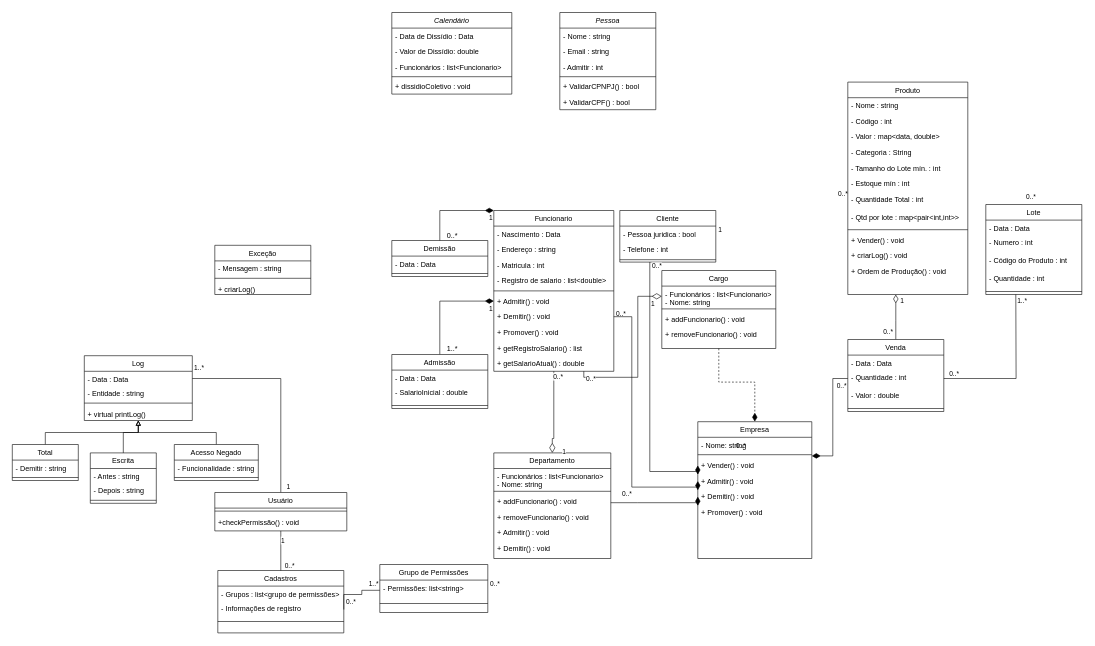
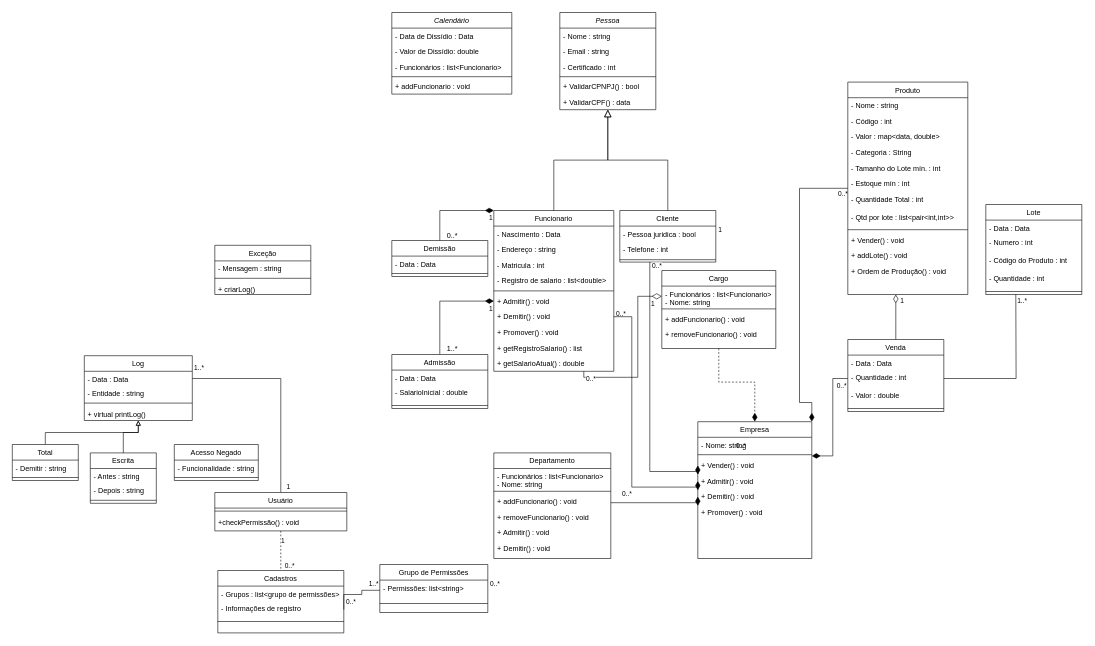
- <mxCell id="5" value="- Admitir : int" style="text;align=left;verticalAlign=top;spacingLeft=4;spacingRight=4;overflow=hidden;rotatable=0;points=[[0,0.5],[1,0.5]];portConstraint=eastwest;rounded=0;shadow=0;html=0;" parent="2" vertex="1"><mxGeometry y="78" width="160" height="26" as="geometry" /></mxCell>
+ <mxCell id="5" value="- Certificado : int" style="text;align=left;verticalAlign=top;spacingLeft=4;spacingRight=4;overflow=hidden;rotatable=0;points=[[0,0.5],[1,0.5]];portConstraint=eastwest;rounded=0;shadow=0;html=0;" parent="2" vertex="1"><mxGeometry y="78" width="160" height="26" as="geometry" /></mxCell>
- <mxCell id="78" value="+ dissidioColetivo : void" style="text;align=left;verticalAlign=top;spacingLeft=4;spacingRight=4;overflow=hidden;rotatable=0;points=[[0,0.5],[1,0.5]];portConstraint=eastwest;rounded=0;shadow=0;html=0;" parent="73" vertex="1"><mxGeometry y="110" width="200" height="26" as="geometry" /></mxCell>
+ <mxCell id="78" value="+ addFuncionario : void" style="text;align=left;verticalAlign=top;spacingLeft=4;spacingRight=4;overflow=hidden;rotatable=0;points=[[0,0.5],[1,0.5]];portConstraint=eastwest;rounded=0;shadow=0;html=0;" parent="73" vertex="1"><mxGeometry y="110" width="200" height="26" as="geometry" /></mxCell>
- <mxCell id="8" value="+ ValidarCPF() : bool" style="text;align=left;verticalAlign=top;spacingLeft=4;spacingRight=4;overflow=hidden;rotatable=0;points=[[0,0.5],[1,0.5]];portConstraint=eastwest;rounded=0;shadow=0;html=0;" parent="2" vertex="1"><mxGeometry y="136" width="160" height="26" as="geometry" /></mxCell>
+ <mxCell id="8" value="+ ValidarCPF() : data" style="text;align=left;verticalAlign=top;spacingLeft=4;spacingRight=4;overflow=hidden;rotatable=0;points=[[0,0.5],[1,0.5]];portConstraint=eastwest;rounded=0;shadow=0;html=0;" parent="2" vertex="1"><mxGeometry y="136" width="160" height="26" as="geometry" /></mxCell>
+ <mxCell id="20" value="" style="endArrow=block;endSize=10;endFill=0;shadow=0;strokeWidth=1;rounded=0;edgeStyle=elbowEdgeStyle;elbow=vertical;" parent="1" source="9" target="2" edge="1"><mxGeometry width="160" relative="1" as="geometry"><mxPoint x="902.5" y="193" as="sourcePoint" /><mxPoint x="902.5" y="193" as="targetPoint" /></mxGeometry></mxCell>
+ <mxCell id="26" value="" style="endArrow=block;endSize=10;endFill=0;shadow=0;strokeWidth=1;rounded=0;edgeStyle=elbowEdgeStyle;elbow=vertical;" parent="1" source="22" target="2" edge="1"><mxGeometry width="160" relative="1" as="geometry"><mxPoint x="912.5" y="363" as="sourcePoint" /><mxPoint x="1012.5" y="261" as="targetPoint" /></mxGeometry></mxCell>
- <mxCell id="89" value="&amp;nbsp;- Qtd por lote : map&amp;lt;pair&amp;lt;int,int&amp;gt;&amp;gt;" style="text;html=1;resizable=0;autosize=1;align=left;verticalAlign=middle;points=[];fillColor=none;strokeColor=none;rounded=0;" parent="81" vertex="1"><mxGeometry y="212" width="200" height="30" as="geometry" /></mxCell>
+ <mxCell id="89" value="&amp;nbsp;- Qtd por lote : list&amp;lt;pair&amp;lt;int,int&amp;gt;&amp;gt;" style="text;html=1;resizable=0;autosize=1;align=left;verticalAlign=middle;points=[];fillColor=none;strokeColor=none;rounded=0;" parent="81" vertex="1"><mxGeometry y="212" width="200" height="30" as="geometry" /></mxCell>
- <mxCell id="92" value="+ criarLog() : void" style="text;align=left;verticalAlign=top;spacingLeft=4;spacingRight=4;overflow=hidden;rotatable=0;points=[[0,0.5],[1,0.5]];portConstraint=eastwest;rounded=0;shadow=0;html=0;" parent="81" vertex="1"><mxGeometry y="276" width="200" height="26" as="geometry" /></mxCell>
+ <mxCell id="92" value="+ addLote() : void" style="text;align=left;verticalAlign=top;spacingLeft=4;spacingRight=4;overflow=hidden;rotatable=0;points=[[0,0.5],[1,0.5]];portConstraint=eastwest;rounded=0;shadow=0;html=0;" parent="81" vertex="1"><mxGeometry y="276" width="200" height="26" as="geometry" /></mxCell>
+ <mxCell id="80" style="edgeStyle=orthogonalEdgeStyle;rounded=0;orthogonalLoop=1;jettySize=auto;html=1;entryX=1;entryY=0;entryDx=0;entryDy=0;endArrow=diamondThin;endFill=1;startSize=1;endSize=12;" parent="1" source="81" target="108" edge="1"><mxGeometry relative="1" as="geometry"><Array as="points"><mxPoint x="1332" y="313" /><mxPoint x="1332" y="670" /><mxPoint x="1352" y="670" /></Array></mxGeometry></mxCell>
- <mxCell id="55" value="" style="endArrow=none;html=1;endSize=12;startArrow=diamondThin;startSize=14;startFill=0;edgeStyle=orthogonalEdgeStyle;rounded=0;entryX=0.5;entryY=1;entryDx=0;entryDy=0;exitX=0.5;exitY=0;exitDx=0;exitDy=0;endFill=0;" parent="1" source="28" target="9" edge="1"><mxGeometry x="0.077" y="100" relative="1" as="geometry"><mxPoint x="932.5" y="750" as="sourcePoint" /><mxPoint x="1182.5" y="390" as="targetPoint" /><mxPoint as="offset" /><Array as="points"><mxPoint x="919.5" y="730" /><mxPoint x="922.5" y="730" /></Array></mxGeometry></mxCell>
- <mxCell id="56" value="0..*" style="edgeLabel;resizable=0;html=1;align=left;verticalAlign=top;" parent="55" connectable="0" vertex="1"><mxGeometry x="-1" relative="1" as="geometry"><mxPoint y="-140" as="offset" /></mxGeometry></mxCell>
- <mxCell id="57" value="1" style="edgeLabel;resizable=0;html=1;align=right;verticalAlign=top;" parent="55" connectable="0" vertex="1"><mxGeometry x="1" relative="1" as="geometry"><mxPoint x="20" y="122" as="offset" /></mxGeometry></mxCell>
- <mxCell id="58" value="0..*" style="edgeLabel;resizable=0;html=1;align=left;verticalAlign=top;" parent="55" connectable="0" vertex="1"><mxGeometry x="-1" relative="1" as="geometry"><mxPoint x="550" y="-214" as="offset" /></mxGeometry></mxCell>
- <mxCell id="59" value="0..*" style="edgeLabel;resizable=0;html=1;align=left;verticalAlign=top;" parent="55" connectable="0" vertex="1"><mxGeometry x="-1" relative="1" as="geometry"><mxPoint x="660" y="-144" as="offset" /></mxGeometry></mxCell>
- <mxCell id="60" value="0..*" style="edgeLabel;resizable=0;html=1;align=left;verticalAlign=top;" parent="55" connectable="0" vertex="1"><mxGeometry x="-1" relative="1" as="geometry"><mxPoint x="788" y="-440" as="offset" /></mxGeometry></mxCell>
- <mxCell id="148" style="edgeStyle=orthogonalEdgeStyle;rounded=0;orthogonalLoop=1;jettySize=auto;html=1;entryX=0.5;entryY=1;entryDx=0;entryDy=0;endArrow=block;endFill=0;" parent="1" source="149" target="129" edge="1"><mxGeometry relative="1" as="geometry" /></mxCell>
- <mxCell id="124" value="1" style="edgeStyle=orthogonalEdgeStyle;rounded=0;orthogonalLoop=1;jettySize=auto;html=1;entryX=0.5;entryY=0;entryDx=0;entryDy=0;endArrow=none;endFill=0;startSize=0;endSize=12;" parent="1" source="126" target="120" edge="1"><mxGeometry x="-0.515" y="3" relative="1" as="geometry"><mxPoint as="offset" /></mxGeometry></mxCell>
+ <mxCell id="124" value="1" style="edgeStyle=orthogonalEdgeStyle;rounded=0;orthogonalLoop=1;jettySize=auto;html=1;entryX=0.5;entryY=0;entryDx=0;entryDy=0;endArrow=none;endFill=0;startSize=0;endSize=12;dashed=1;" parent="1" source="126" target="120" edge="1"><mxGeometry x="-0.515" y="3" relative="1" as="geometry"><mxPoint as="offset" /></mxGeometry></mxCell>
